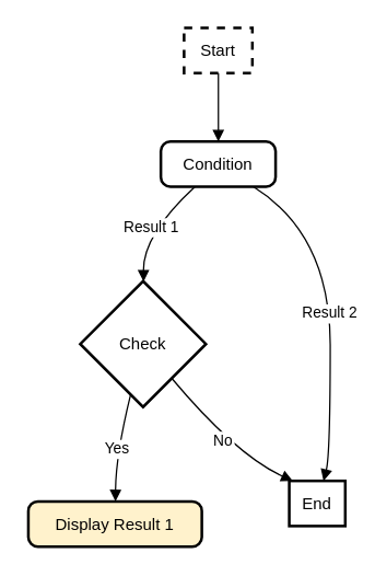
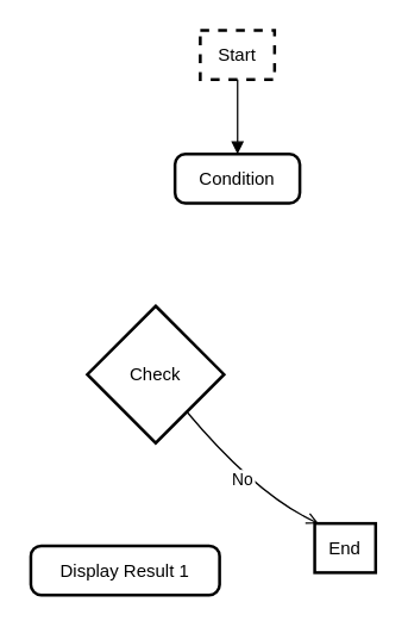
- <mxCell id="8" value="Result 1" style="curved=1;startArrow=none;endArrow=block;exitX=0.288;exitY=1.024;entryX=0.504;entryY=0.002;" edge="1" parent="1" source="3" target="4"><mxGeometry relative="1" as="geometry"><Array as="points"><mxPoint x="104" y="171" /></Array></mxGeometry></mxCell>
- <mxCell id="9" value="Result 2" style="curved=1;startArrow=none;endArrow=block;exitX=0.821;exitY=1.024;entryX=0.613;entryY=-0.007;" edge="1" parent="1" source="3" target="5"><mxGeometry relative="1" as="geometry"><Array as="points"><mxPoint x="241" y="171" /><mxPoint x="241" y="332" /></Array></mxGeometry></mxCell>
- <mxCell id="10" value="Yes" style="curved=1;startArrow=none;endArrow=block;exitX=0.375;exitY=1.004;entryX=0.502;entryY=-0.007;" edge="1" parent="1" source="4" target="6"><mxGeometry relative="1" as="geometry"><Array as="points"><mxPoint x="84" y="332" /></Array></mxGeometry></mxCell>
- <mxCell id="11" value="No" style="curved=1;startArrow=none;endArrow=block;exitX=0.923;exitY=1.004;entryX=0.057;entryY=-0.007;" edge="1" parent="1" source="4" target="5"><mxGeometry relative="1" as="geometry"><Array as="points"><mxPoint x="172" y="332" /></Array></mxGeometry></mxCell>
+ <mxCell id="11" value="No" style="curved=1;startArrow=none;endArrow=open;exitX=0.923;exitY=1.004;entryX=0.057;entryY=-0.007;" edge="1" parent="1" source="4" target="5"><mxGeometry relative="1" as="geometry"><Array as="points"><mxPoint x="172" y="332" /></Array></mxGeometry></mxCell>
- <mxCell id="6" value="Display Result 1" style="rounded=1;absoluteArcSize=1;arcSize=14;whiteSpace=wrap;strokeWidth=2;fillColor=#fff2cc;" vertex="1" parent="1"><mxGeometry y="366" width="127" height="33" as="geometry" x="20" /></mxCell>
+ <mxCell id="6" value="Display Result 1" style="rounded=1;absoluteArcSize=1;arcSize=14;whiteSpace=wrap;strokeWidth=2;" vertex="1" parent="1"><mxGeometry y="366" width="127" height="33" as="geometry" x="20" /></mxCell>
